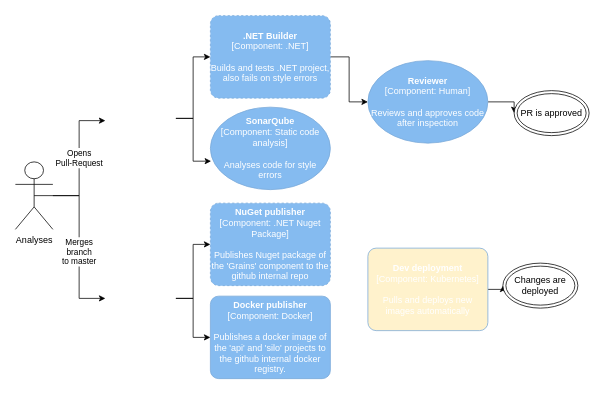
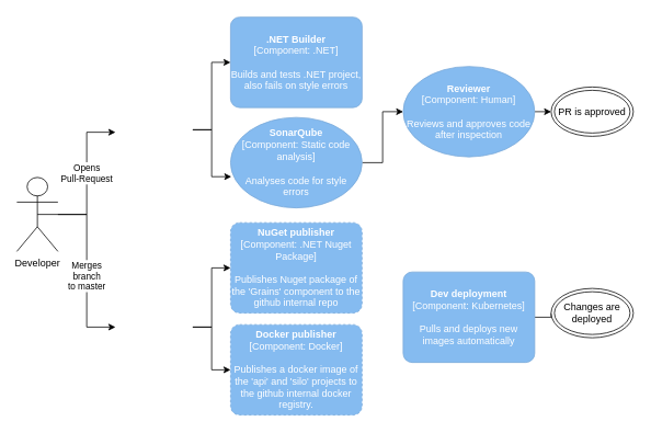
- <mxCell id="9" value="&lt;b&gt;.NET Builder&lt;/b&gt;&lt;div&gt;[Component: .NET]&lt;/div&gt;&lt;br&gt;&lt;div&gt;Builds and tests .NET project, also fails on style errors&lt;/div&gt;" style="rounded=1;whiteSpace=wrap;html=1;labelBackgroundColor=none;fillColor=#85BBF0;fontColor=#ffffff;align=center;arcSize=10;strokeColor=#78A8D8;metaEdit=1;metaData={&quot;c4Type&quot;:{&quot;editable&quot;:false}};points=[[0.25,0,0],[0.5,0,0],[0.75,0,0],[1,0.25,0],[1,0.5,0],[1,0.75,0],[0.75,1,0],[0.5,1,0],[0.25,1,0],[0,0.75,0],[0,0.5,0],[0,0.25,0]];dashed=1;" vertex="1" parent="1"><mxGeometry x="280" y="20" width="160" height="110.0" as="geometry" /></mxCell>
+ <mxCell id="9" value="&lt;b&gt;.NET Builder&lt;/b&gt;&lt;div&gt;[Component: .NET]&lt;/div&gt;&lt;br&gt;&lt;div&gt;Builds and tests .NET project, also fails on style errors&lt;/div&gt;" style="rounded=1;whiteSpace=wrap;html=1;labelBackgroundColor=none;fillColor=#85BBF0;fontColor=#ffffff;align=center;arcSize=10;strokeColor=#78A8D8;metaEdit=1;metaData={&quot;c4Type&quot;:{&quot;editable&quot;:false}};points=[[0.25,0,0],[0.5,0,0],[0.75,0,0],[1,0.25,0],[1,0.5,0],[1,0.75,0],[0.75,1,0],[0.5,1,0],[0.25,1,0],[0,0.75,0],[0,0.5,0],[0,0.25,0]];" vertex="1" parent="1"><mxGeometry x="280" y="20" width="160" height="110.0" as="geometry" /></mxCell>
- <mxCell id="8" style="edgeStyle=orthogonalEdgeStyle;rounded=0;orthogonalLoop=1;jettySize=auto;html=1;exitX=1;exitY=0.5;exitDx=0;exitDy=0;exitPerimeter=0;entryX=0;entryY=0.5;entryDx=0;entryDy=0;entryPerimeter=0;" edge="1" parent="1" source="9" target="18"><mxGeometry relative="1" as="geometry" /></mxCell>
- <mxCell id="19" value="PR is approved" style="ellipse;shape=doubleEllipse;whiteSpace=wrap;html=1;" vertex="1" parent="1"><mxGeometry x="685" y="120" width="100" height="60" as="geometry" /></mxCell>
+ <mxCell id="19" value="PR is approved" style="ellipse;shape=doubleEllipse;whiteSpace=wrap;html=1;" vertex="1" parent="1"><mxGeometry x="670" y="105" width="100" height="60" as="geometry" /></mxCell>
+ <mxCell id="15" style="edgeStyle=orthogonalEdgeStyle;rounded=0;orthogonalLoop=1;jettySize=auto;html=1;exitX=1;exitY=0.5;exitDx=0;exitDy=0;exitPerimeter=0;entryX=0;entryY=0.5;entryDx=0;entryDy=0;entryPerimeter=0;" edge="1" parent="1" source="16" target="18"><mxGeometry relative="1" as="geometry" /></mxCell>
- <mxCell id="4" value="Analyses" style="shape=umlActor;verticalLabelPosition=bottom;verticalAlign=top;html=1;outlineConnect=0;" vertex="1" parent="1"><mxGeometry x="20" y="215" width="50" height="90" as="geometry" /></mxCell>
+ <mxCell id="4" value="Developer" style="shape=umlActor;verticalLabelPosition=bottom;verticalAlign=top;html=1;outlineConnect=0;" vertex="1" parent="1"><mxGeometry x="20" y="215" width="50" height="90" as="geometry" /></mxCell>
- <mxCell id="21" value="&lt;b&gt;Dev deployment&lt;/b&gt;&lt;div&gt;[Component: Kubernetes]&lt;/div&gt;&lt;br&gt;&lt;div&gt;Pulls and deploys new images automatically&lt;/div&gt;" style="rounded=1;whiteSpace=wrap;html=1;labelBackgroundColor=none;fillColor=#fff2cc;fontColor=#ffffff;align=center;arcSize=10;strokeColor=#78A8D8;metaEdit=1;metaData={&quot;c4Type&quot;:{&quot;editable&quot;:false}};points=[[0.25,0,0],[0.5,0,0],[0.75,0,0],[1,0.25,0],[1,0.5,0],[1,0.75,0],[0.75,1,0],[0.5,1,0],[0.25,1,0],[0,0.75,0],[0,0.5,0],[0,0.25,0]];" vertex="1" parent="1"><mxGeometry x="490" y="330" width="160" height="110.0" as="geometry" /></mxCell>
+ <mxCell id="21" value="&lt;b&gt;Dev deployment&lt;/b&gt;&lt;div&gt;[Component: Kubernetes]&lt;/div&gt;&lt;br&gt;&lt;div&gt;Pulls and deploys new images automatically&lt;/div&gt;" style="rounded=1;whiteSpace=wrap;html=1;labelBackgroundColor=none;fillColor=#85BBF0;fontColor=#ffffff;align=center;arcSize=10;strokeColor=#78A8D8;metaEdit=1;metaData={&quot;c4Type&quot;:{&quot;editable&quot;:false}};points=[[0.25,0,0],[0.5,0,0],[0.75,0,0],[1,0.25,0],[1,0.5,0],[1,0.75,0],[0.75,1,0],[0.5,1,0],[0.25,1,0],[0,0.75,0],[0,0.5,0],[0,0.25,0]];" vertex="1" parent="1"><mxGeometry x="490" y="330" width="160" height="110.0" as="geometry" /></mxCell>
- <mxCell id="20" style="edgeStyle=orthogonalEdgeStyle;rounded=0;orthogonalLoop=1;jettySize=auto;html=1;exitX=1;exitY=0.5;exitDx=0;exitDy=0;exitPerimeter=0;entryX=0;entryY=0.5;entryDx=0;entryDy=0;" edge="1" parent="1" source="21" target="22"><mxGeometry relative="1" as="geometry" /></mxCell>
+ <mxCell id="20" style="edgeStyle=orthogonalEdgeStyle;rounded=0;orthogonalLoop=1;jettySize=auto;html=1;exitX=1;exitY=0.5;exitDx=0;exitDy=0;exitPerimeter=0;entryX=0;entryY=0.5;entryDx=0;entryDy=0;endArrow=none;" edge="1" parent="1" source="21" target="22"><mxGeometry relative="1" as="geometry" /></mxCell>
- <mxCell id="10" value="&lt;b&gt;Docker publisher&lt;/b&gt;&lt;div&gt;[Component: Docker]&lt;/div&gt;&lt;br&gt;&lt;div&gt;Publishes a docker image of the 'api' and 'silo' projects to the github internal docker registry.&lt;/div&gt;" style="rounded=1;whiteSpace=wrap;html=1;labelBackgroundColor=none;fillColor=#85BBF0;fontColor=#ffffff;align=center;arcSize=10;strokeColor=#78A8D8;metaEdit=1;metaData={&quot;c4Type&quot;:{&quot;editable&quot;:false}};points=[[0.25,0,0],[0.5,0,0],[0.75,0,0],[1,0.25,0],[1,0.5,0],[1,0.75,0],[0.75,1,0],[0.5,1,0],[0.25,1,0],[0,0.75,0],[0,0.5,0],[0,0.25,0]];" vertex="1" parent="1"><mxGeometry x="280" y="394" width="160" height="110.0" as="geometry" /></mxCell>
+ <mxCell id="10" value="&lt;b&gt;Docker publisher&lt;/b&gt;&lt;div&gt;[Component: Docker]&lt;/div&gt;&lt;br&gt;&lt;div&gt;Publishes a docker image of the 'api' and 'silo' projects to the github internal docker registry.&lt;/div&gt;" style="rounded=1;whiteSpace=wrap;html=1;labelBackgroundColor=none;fillColor=#85BBF0;fontColor=#ffffff;align=center;arcSize=10;strokeColor=#78A8D8;metaEdit=1;metaData={&quot;c4Type&quot;:{&quot;editable&quot;:false}};points=[[0.25,0,0],[0.5,0,0],[0.75,0,0],[1,0.25,0],[1,0.5,0],[1,0.75,0],[0.75,1,0],[0.5,1,0],[0.25,1,0],[0,0.75,0],[0,0.5,0],[0,0.25,0]];dashed=1;" vertex="1" parent="1"><mxGeometry x="280" y="394" width="160" height="110.0" as="geometry" /></mxCell>
